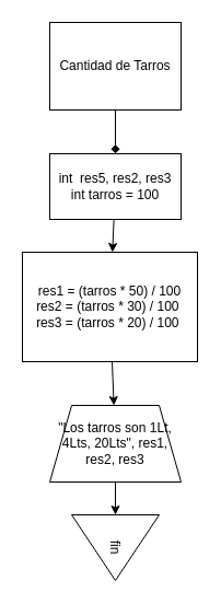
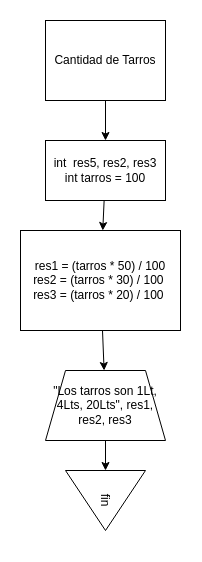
- <mxCell id="2" value="" style="edgeStyle=none;html=1;endArrow=diamond;" edge="1" parent="1" source="3" target="5"><mxGeometry relative="1" as="geometry" /></mxCell>
+ <mxCell id="2" value="" style="edgeStyle=none;html=1;" edge="1" parent="1" source="3" target="5"><mxGeometry relative="1" as="geometry" /></mxCell>
